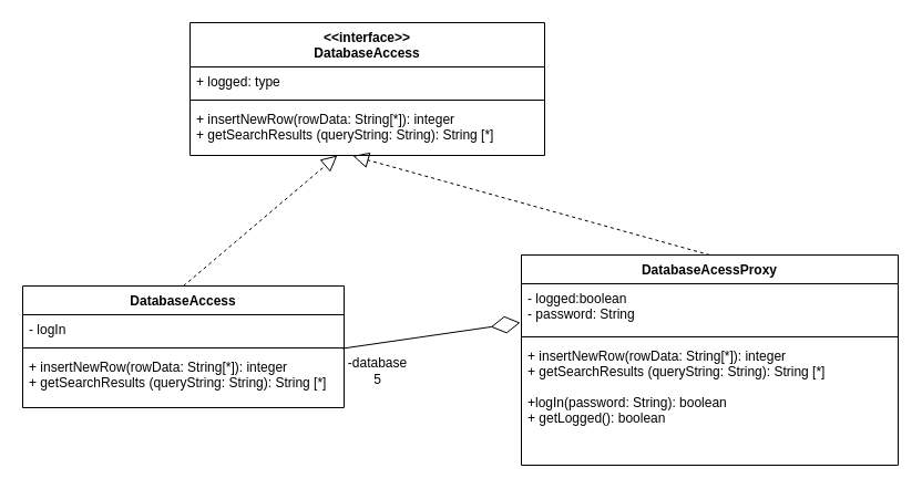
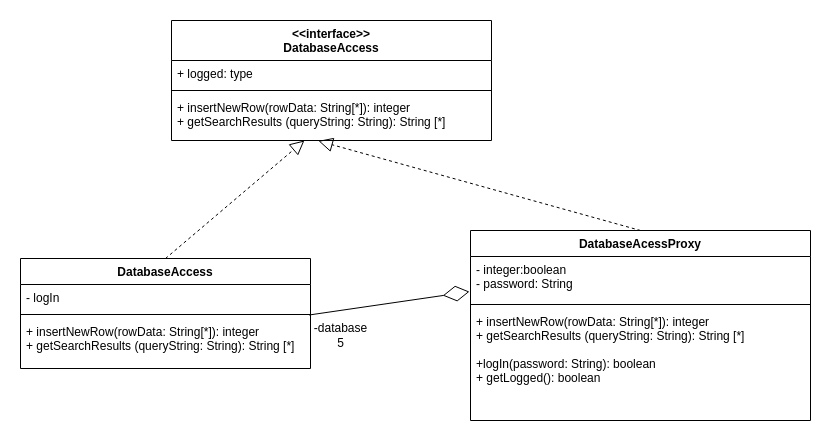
- <mxCell id="12" value="- logged:boolean&#10;- password: String" style="text;strokeColor=none;fillColor=none;align=left;verticalAlign=top;spacingLeft=4;spacingRight=4;overflow=hidden;rotatable=0;points=[[0,0.5],[1,0.5]];portConstraint=eastwest;" parent="11" vertex="1"><mxGeometry y="26" width="340" height="44" as="geometry" /></mxCell>
+ <mxCell id="12" value="- integer:boolean&#10;- password: String" style="text;strokeColor=none;fillColor=none;align=left;verticalAlign=top;spacingLeft=4;spacingRight=4;overflow=hidden;rotatable=0;points=[[0,0.5],[1,0.5]];portConstraint=eastwest;" parent="11" vertex="1"><mxGeometry y="26" width="340" height="44" as="geometry" /></mxCell>
